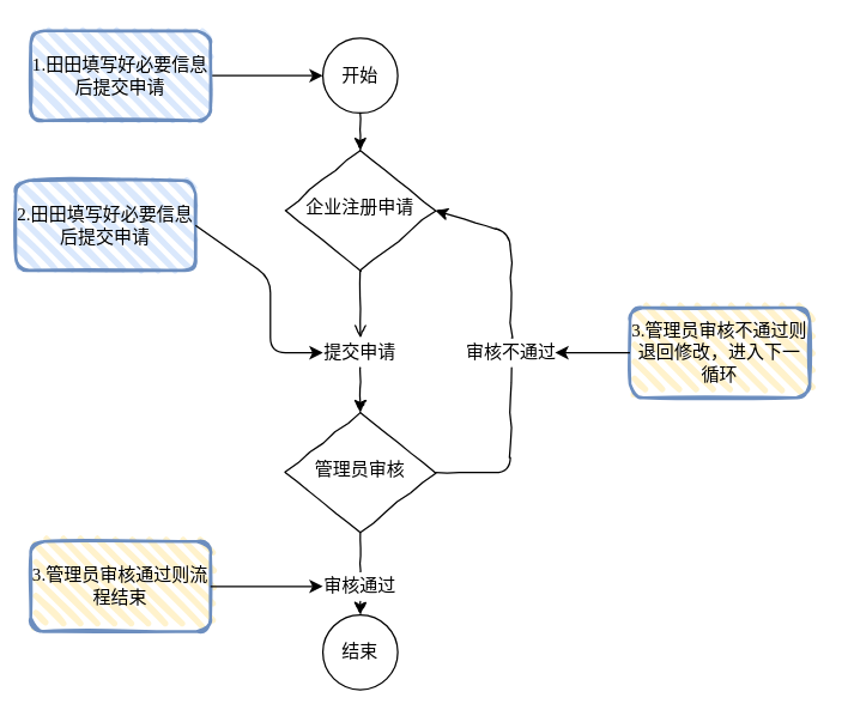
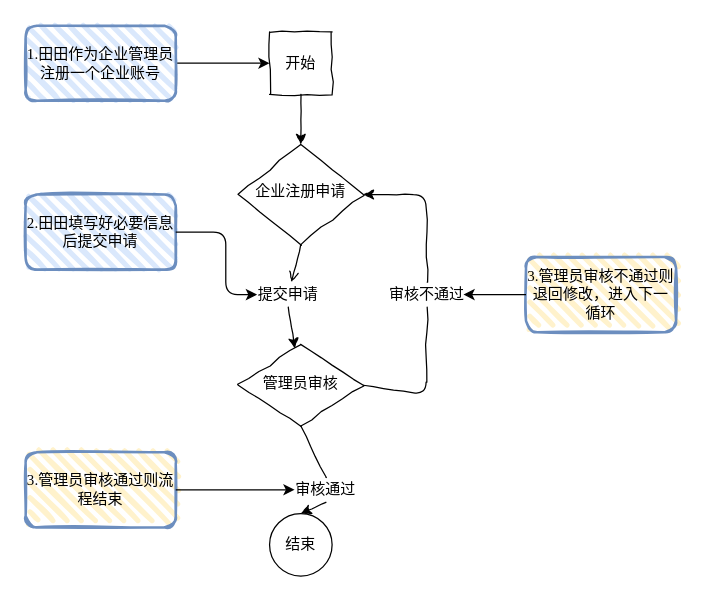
- <mxCell id="17" value="1.田田填写好必要信息后提交申请" style="rounded=1;whiteSpace=wrap;html=1;strokeWidth=2;fillWeight=4;hachureGap=8;hachureAngle=45;fillColor=#dae8fc;sketch=1;shadow=0;comic=1;fontFamily=Comic Sans MS;fontSize=12;align=center;strokeColor=#6c8ebf;" vertex="1" parent="1"><mxGeometry x="20" y="20" width="120" height="60" as="geometry" /></mxCell>
+ <mxCell id="17" value="1.田田作为企业管理员注册一个企业账号" style="rounded=1;whiteSpace=wrap;html=1;strokeWidth=2;fillWeight=4;hachureGap=8;hachureAngle=45;fillColor=#dae8fc;sketch=1;shadow=0;comic=1;fontFamily=Comic Sans MS;fontSize=12;align=center;strokeColor=#6c8ebf;" vertex="1" parent="1"><mxGeometry x="20" y="20" width="120" height="60" as="geometry" /></mxCell>
- <mxCell id="4" value="开始" style="ellipse;whiteSpace=wrap;html=1;aspect=fixed;comic=1;" parent="1" vertex="1"><mxGeometry x="215" y="25" width="50" height="50" as="geometry" /></mxCell>
+ <mxCell id="4" value="开始" style="whiteSpace=wrap;html=1;aspect=fixed;comic=1;rounded=0;" parent="1" vertex="1"><mxGeometry x="215" y="25" width="50" height="50" as="geometry" /></mxCell>
- <mxCell id="2" value="企业注册申请" style="rhombus;whiteSpace=wrap;html=1;shadow=0;fontFamily=Helvetica;fontSize=12;align=center;strokeWidth=1;spacing=6;spacingTop=-4;comic=1;" parent="1" vertex="1"><mxGeometry x="190" y="100" width="100" height="80" as="geometry" /></mxCell>
+ <mxCell id="2" value="企业注册申请" style="rhombus;whiteSpace=wrap;html=1;shadow=0;fontFamily=Helvetica;fontSize=12;align=center;strokeWidth=1;spacing=6;spacingTop=-4;comic=1;" parent="1" vertex="1"><mxGeometry x="190" y="115" width="100" height="80" as="geometry" /></mxCell>
- <mxCell id="18" value="2.田田填写好必要信息后提交申请" style="rounded=1;whiteSpace=wrap;html=1;strokeWidth=2;fillWeight=4;hachureGap=8;hachureAngle=45;fillColor=#dae8fc;sketch=1;shadow=0;comic=1;fontFamily=Comic Sans MS;fontSize=12;align=center;strokeColor=#6c8ebf;" vertex="1" parent="1"><mxGeometry x="10" y="120" width="120" height="60" as="geometry" /></mxCell>
+ <mxCell id="18" value="2.田田填写好必要信息后提交申请" style="rounded=1;whiteSpace=wrap;html=1;strokeWidth=2;fillWeight=4;hachureGap=8;hachureAngle=45;fillColor=#dae8fc;sketch=1;shadow=0;comic=1;fontFamily=Comic Sans MS;fontSize=12;align=center;strokeColor=#6c8ebf;" vertex="1" parent="1"><mxGeometry x="20" y="155" width="120" height="60" as="geometry" /></mxCell>
- <mxCell id="8" value="提交申请" style="text;html=1;strokeColor=none;fillColor=none;align=center;verticalAlign=middle;whiteSpace=wrap;rounded=0;labelBackgroundColor=none;comic=1;" parent="1" vertex="1"><mxGeometry x="215" y="225" width="50" height="20" as="geometry" /></mxCell>
+ <mxCell id="8" value="提交申请" style="text;html=1;strokeColor=none;fillColor=none;align=center;verticalAlign=middle;whiteSpace=wrap;rounded=0;labelBackgroundColor=none;comic=1;" parent="1" vertex="1"><mxGeometry x="205" y="225" width="50" height="20" as="geometry" /></mxCell>
- <mxCell id="3" value="管理员审核" style="rhombus;whiteSpace=wrap;html=1;shadow=0;fontFamily=Helvetica;fontSize=12;align=center;strokeWidth=1;spacing=6;spacingTop=-4;comic=1;" parent="1" vertex="1"><mxGeometry x="190" y="275" width="100" height="80" as="geometry" /></mxCell>
+ <mxCell id="3" value="管理员审核" style="rhombus;whiteSpace=wrap;html=1;shadow=0;fontFamily=Helvetica;fontSize=12;align=center;strokeWidth=1;spacing=6;spacingTop=-4;comic=1;" parent="1" vertex="1"><mxGeometry x="190" y="275" width="100" height="65" as="geometry" /></mxCell>
- <mxCell id="13" value="审核通过" style="text;html=1;strokeColor=none;fillColor=none;align=center;verticalAlign=middle;whiteSpace=wrap;rounded=0;labelBackgroundColor=none;comic=1;" parent="1" vertex="1"><mxGeometry x="215" y="381" width="50" height="20" as="geometry" /></mxCell>
+ <mxCell id="13" value="审核通过" style="text;html=1;strokeColor=none;fillColor=none;align=center;verticalAlign=middle;whiteSpace=wrap;rounded=0;labelBackgroundColor=none;comic=1;" parent="1" vertex="1"><mxGeometry x="235" y="381" width="50" height="20" as="geometry" /></mxCell>
